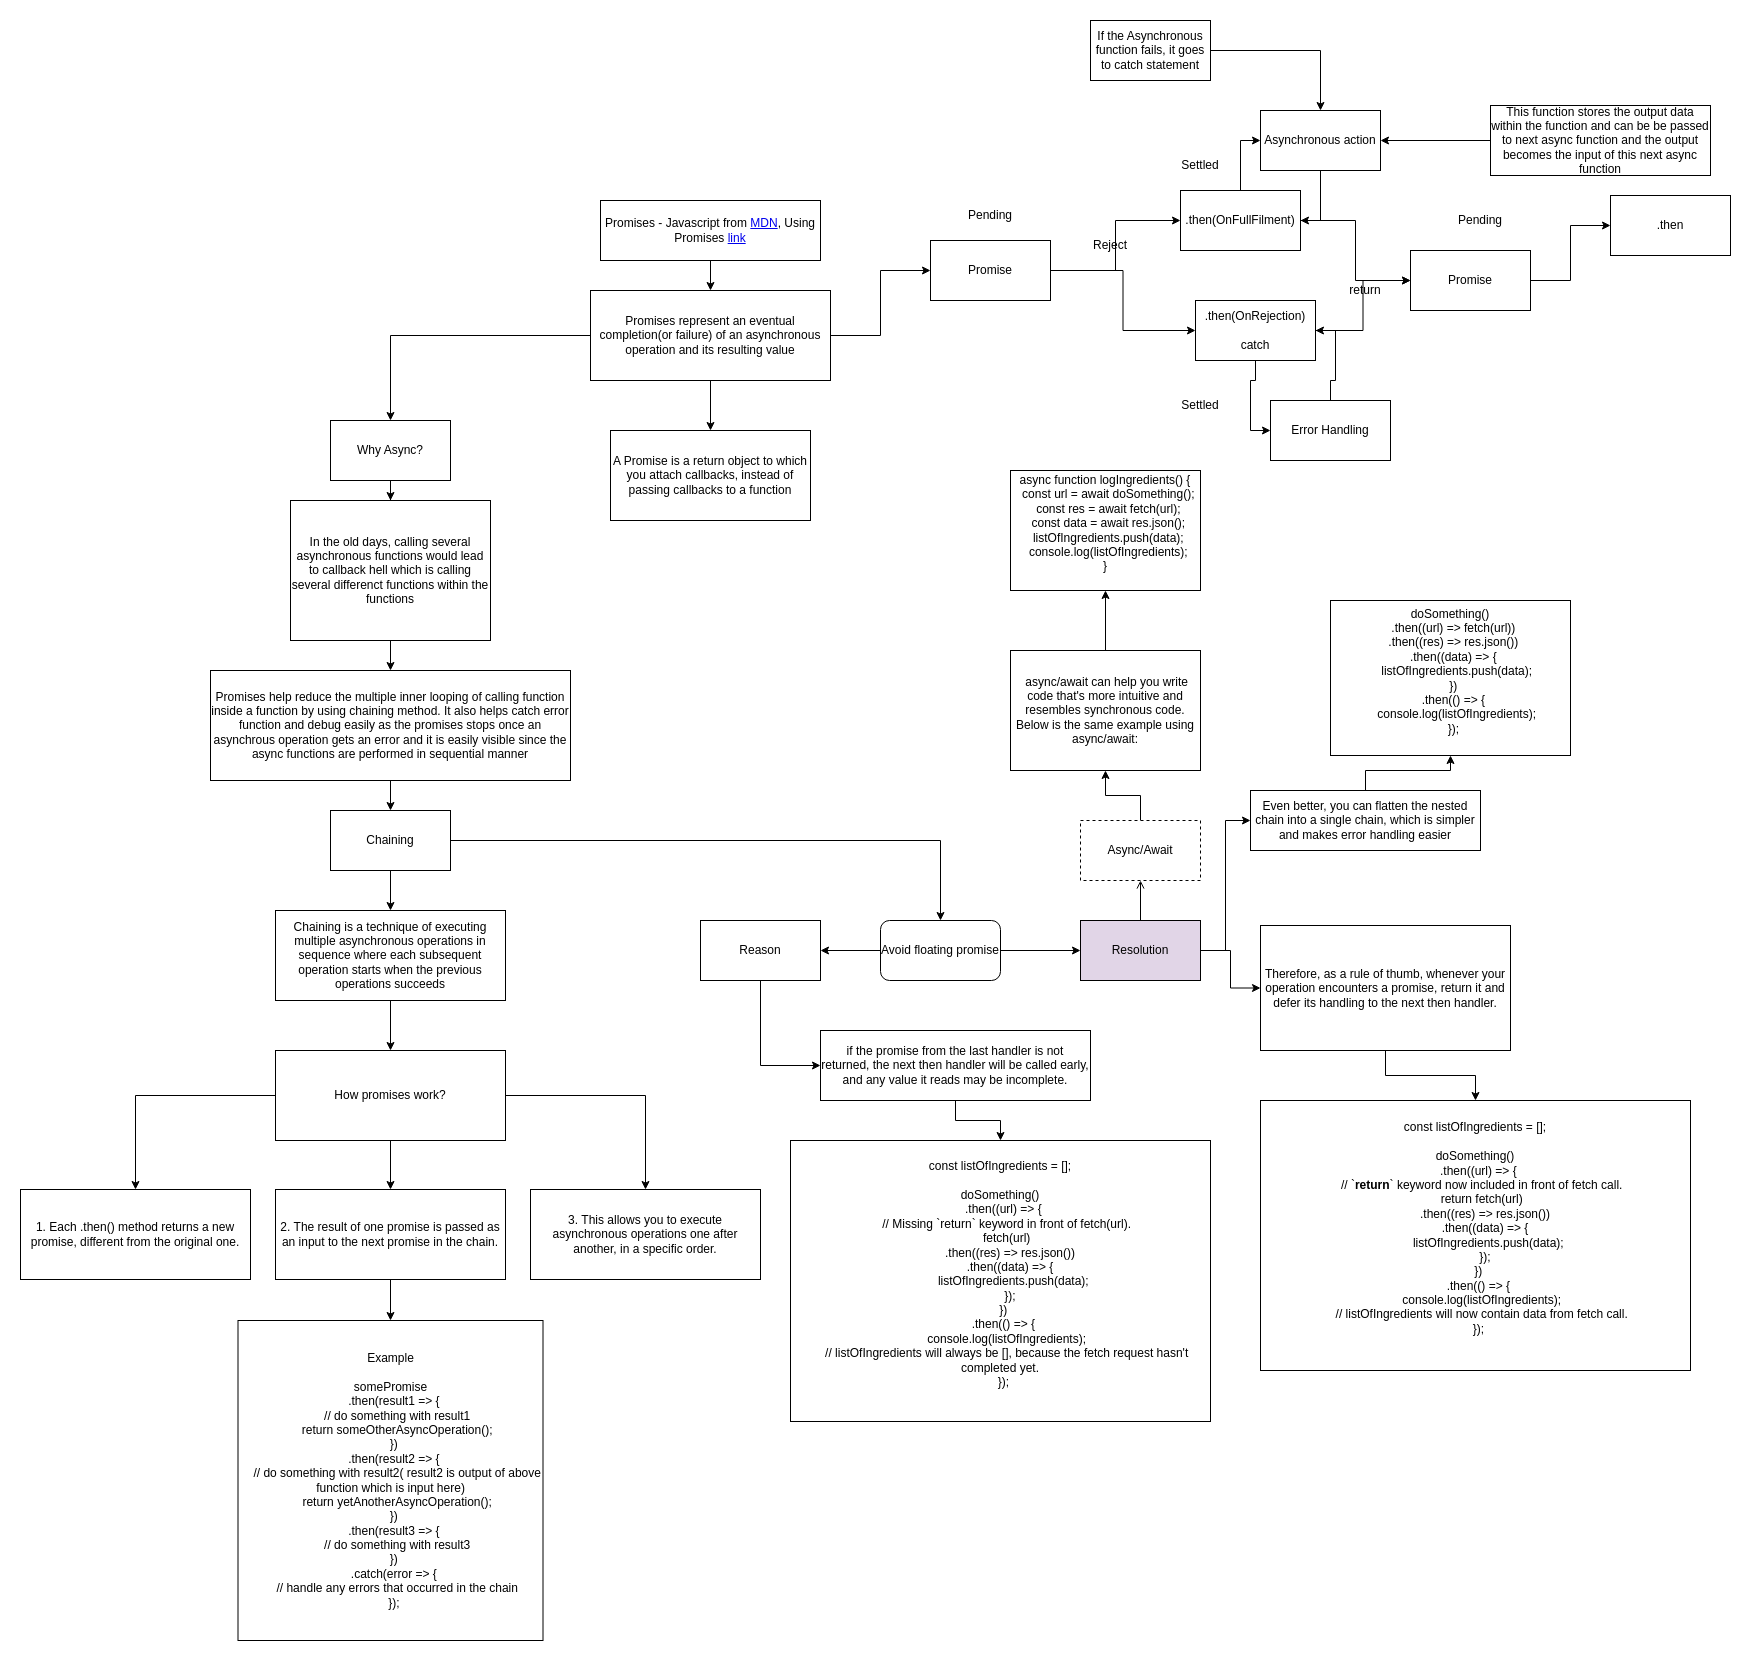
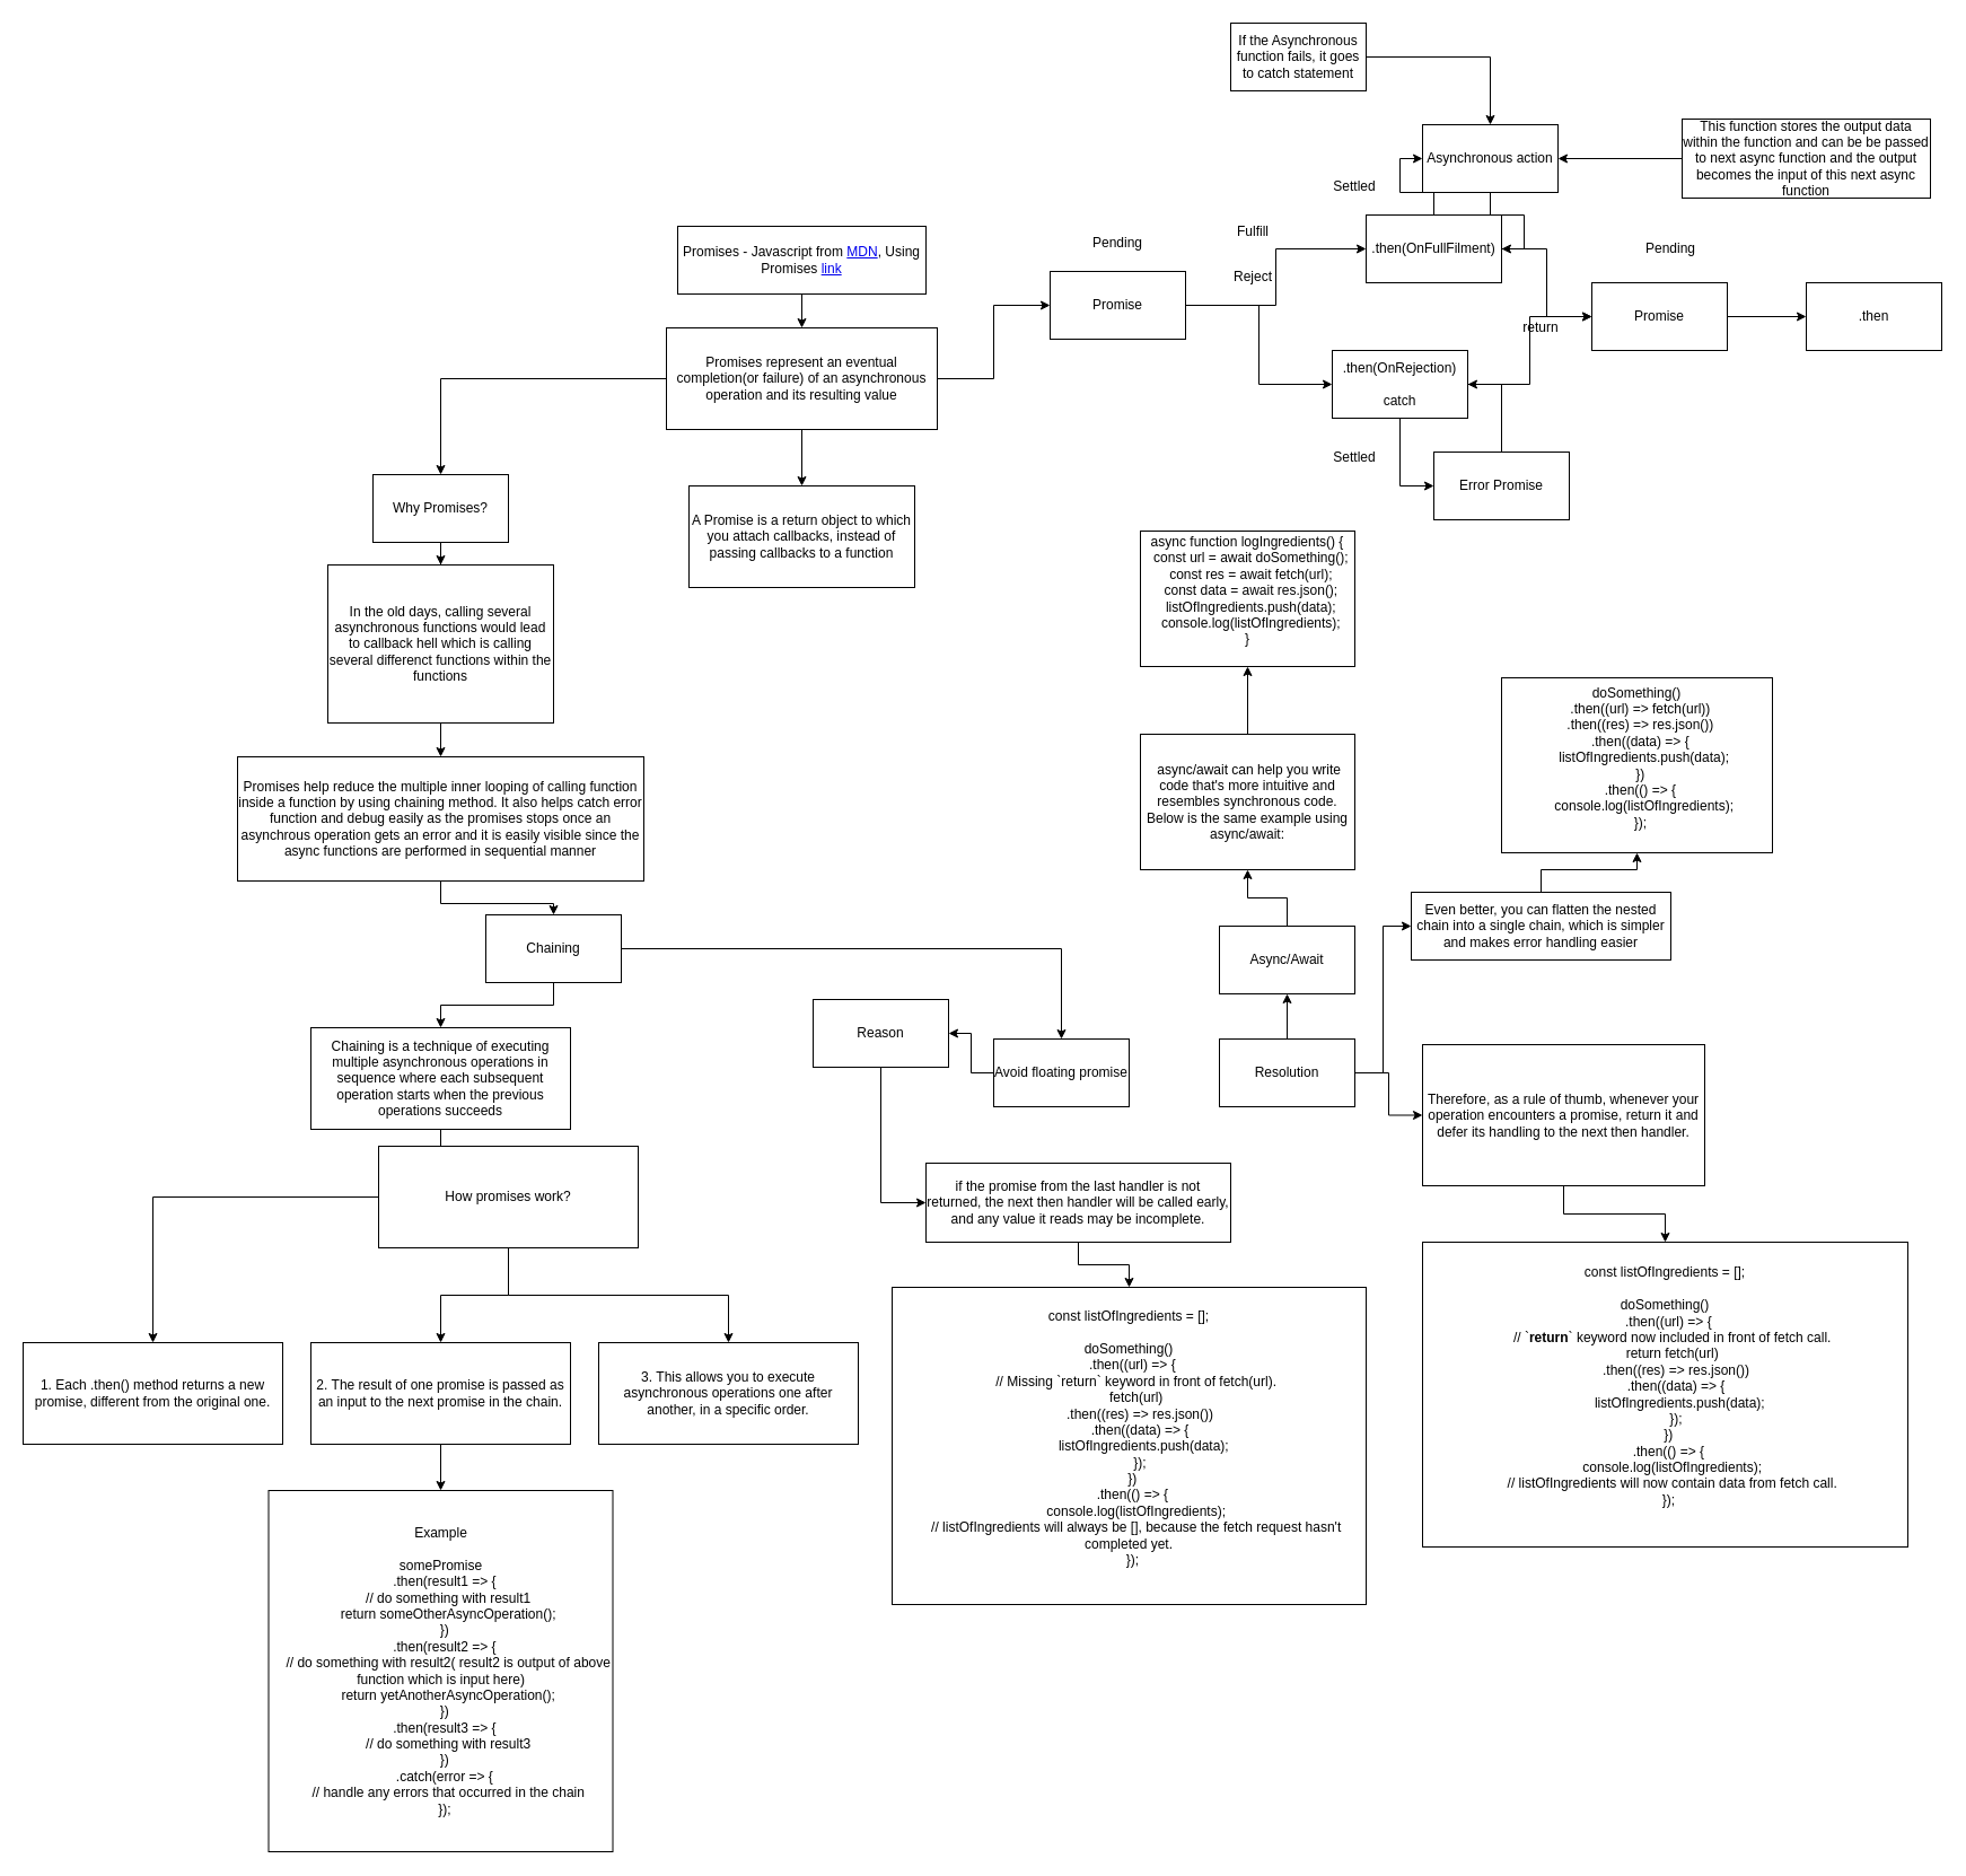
+ <mxCell id="24" value="Fulfill" style="text;html=1;align=center;verticalAlign=middle;whiteSpace=wrap;rounded=0;" parent="1" vertex="1"><mxGeometry x="1080" y="190" width="60" height="30" as="geometry" /></mxCell>
- <mxCell id="13" value=".then(OnFullFilment)" style="rounded=0;whiteSpace=wrap;html=1;" parent="1" vertex="1"><mxGeometry x="1180" y="190" width="120" height="60" as="geometry" /></mxCell>
+ <mxCell id="13" value=".then(OnFullFilment)" style="rounded=0;whiteSpace=wrap;html=1;" parent="1" vertex="1"><mxGeometry x="1210" y="190" width="120" height="60" as="geometry" /></mxCell>
- <mxCell id="23" value=".then" style="rounded=0;whiteSpace=wrap;html=1;" parent="1" vertex="1"><mxGeometry x="1610" y="195" width="120" height="60" as="geometry" /></mxCell>
+ <mxCell id="23" value=".then" style="rounded=0;whiteSpace=wrap;html=1;" parent="1" vertex="1"><mxGeometry x="1600" y="250" width="120" height="60" as="geometry" /></mxCell>
- <mxCell id="16" value=".then(OnRejection)&lt;br&gt;&lt;br&gt;catch" style="rounded=0;whiteSpace=wrap;html=1;" parent="1" vertex="1"><mxGeometry x="1195" y="300" width="120" height="60" as="geometry" /></mxCell>
+ <mxCell id="16" value=".then(OnRejection)&lt;br&gt;&lt;br&gt;catch" style="rounded=0;whiteSpace=wrap;html=1;" parent="1" vertex="1"><mxGeometry x="1180" y="310" width="120" height="60" as="geometry" /></mxCell>
- <mxCell id="20" value="Error Handling" style="rounded=0;whiteSpace=wrap;html=1;" parent="1" vertex="1"><mxGeometry x="1270" y="400" width="120" height="60" as="geometry" /></mxCell>
+ <mxCell id="20" value="Error Promise" style="rounded=0;whiteSpace=wrap;html=1;" parent="1" vertex="1"><mxGeometry x="1270" y="400" width="120" height="60" as="geometry" /></mxCell>
- <mxCell id="37" value="Why Async?" style="rounded=0;whiteSpace=wrap;html=1;" parent="1" vertex="1"><mxGeometry x="330" y="420" width="120" height="60" as="geometry" /></mxCell>
+ <mxCell id="37" value="Why Promises?" style="rounded=0;whiteSpace=wrap;html=1;" parent="1" vertex="1"><mxGeometry x="330" y="420" width="120" height="60" as="geometry" /></mxCell>
- <mxCell id="44" value="Chaining" style="rounded=0;whiteSpace=wrap;html=1;" parent="1" vertex="1"><mxGeometry x="330" y="810" width="120" height="60" as="geometry" /></mxCell>
+ <mxCell id="44" value="Chaining" style="rounded=0;whiteSpace=wrap;html=1;" parent="1" vertex="1"><mxGeometry x="430" y="810" width="120" height="60" as="geometry" /></mxCell>
- <mxCell id="75" value="Async/Await" style="rounded=0;whiteSpace=wrap;html=1;dashed=1;" vertex="1" parent="1"><mxGeometry x="1080" y="820" width="120" height="60" as="geometry" /></mxCell>
+ <mxCell id="75" value="Async/Await" style="rounded=0;whiteSpace=wrap;html=1;" vertex="1" parent="1"><mxGeometry x="1080" y="820" width="120" height="60" as="geometry" /></mxCell>
- <mxCell id="66" style="edgeStyle=orthogonalEdgeStyle;rounded=0;orthogonalLoop=1;jettySize=auto;html=1;entryX=0.5;entryY=1;entryDx=0;entryDy=0;endArrow=open;" edge="1" parent="1" source="67" target="75"><mxGeometry relative="1" as="geometry" /></mxCell>
+ <mxCell id="66" style="edgeStyle=orthogonalEdgeStyle;rounded=0;orthogonalLoop=1;jettySize=auto;html=1;entryX=0.5;entryY=1;entryDx=0;entryDy=0;" edge="1" parent="1" source="67" target="75"><mxGeometry relative="1" as="geometry" /></mxCell>
- <mxCell id="63" value="Reason" style="rounded=0;whiteSpace=wrap;html=1;" vertex="1" parent="1"><mxGeometry x="700" y="920" width="120" height="60" as="geometry" /></mxCell>
+ <mxCell id="63" value="Reason" style="rounded=0;whiteSpace=wrap;html=1;" vertex="1" parent="1"><mxGeometry x="720" y="885" width="120" height="60" as="geometry" /></mxCell>
- <mxCell id="58" value="Avoid floating promise" style="whiteSpace=wrap;html=1;rounded=1;" vertex="1" parent="1"><mxGeometry x="880" y="920" width="120" height="60" as="geometry" /></mxCell>
+ <mxCell id="58" value="Avoid floating promise" style="rounded=0;whiteSpace=wrap;html=1;" vertex="1" parent="1"><mxGeometry x="880" y="920" width="120" height="60" as="geometry" /></mxCell>
- <mxCell id="57" style="edgeStyle=orthogonalEdgeStyle;rounded=0;orthogonalLoop=1;jettySize=auto;html=1;" edge="1" parent="1" source="58" target="67"><mxGeometry relative="1" as="geometry" /></mxCell>
- <mxCell id="67" value="Resolution" style="rounded=0;whiteSpace=wrap;html=1;fillColor=#e1d5e7;" vertex="1" parent="1"><mxGeometry x="1080" y="920" width="120" height="60" as="geometry" /></mxCell>
+ <mxCell id="67" value="Resolution" style="rounded=0;whiteSpace=wrap;html=1;" vertex="1" parent="1"><mxGeometry x="1080" y="920" width="120" height="60" as="geometry" /></mxCell>
- <mxCell id="50" value="How promises work?" style="rounded=0;whiteSpace=wrap;html=1;" parent="1" vertex="1"><mxGeometry x="275" y="1050" width="230" height="90" as="geometry" /></mxCell>
+ <mxCell id="50" value="How promises work?" style="rounded=0;whiteSpace=wrap;html=1;" parent="1" vertex="1"><mxGeometry x="335" y="1015" width="230" height="90" as="geometry" /></mxCell>
